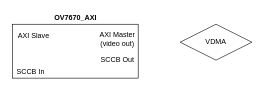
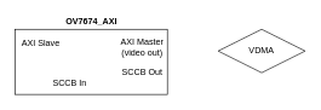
- <mxCell id="3" value="OV7670_AXI" style="text;html=1;align=center;verticalAlign=middle;resizable=0;points=[];autosize=1;strokeColor=none;fillColor=none;fontStyle=1" vertex="1" parent="1"><mxGeometry x="80" y="20" width="90" height="20" as="geometry" /></mxCell>
+ <mxCell id="3" value="OV7674_AXI" style="text;html=1;align=center;verticalAlign=middle;resizable=0;points=[];autosize=1;strokeColor=none;fillColor=none;fontStyle=1" vertex="1" parent="1"><mxGeometry x="80" y="20" width="90" height="20" as="geometry" /></mxCell>
- <mxCell id="8" value="SCCB In" style="text;html=1;align=center;verticalAlign=middle;resizable=0;points=[];autosize=1;strokeColor=none;fillColor=none;" vertex="1" parent="1"><mxGeometry x="20" y="110" width="60" height="20" as="geometry" /></mxCell>
+ <mxCell id="8" value="SCCB In" style="text;html=1;align=center;verticalAlign=middle;resizable=0;points=[];autosize=1;strokeColor=none;fillColor=none;" vertex="1" parent="1"><mxGeometry x="65" y="105" width="60" height="20" as="geometry" /></mxCell>
